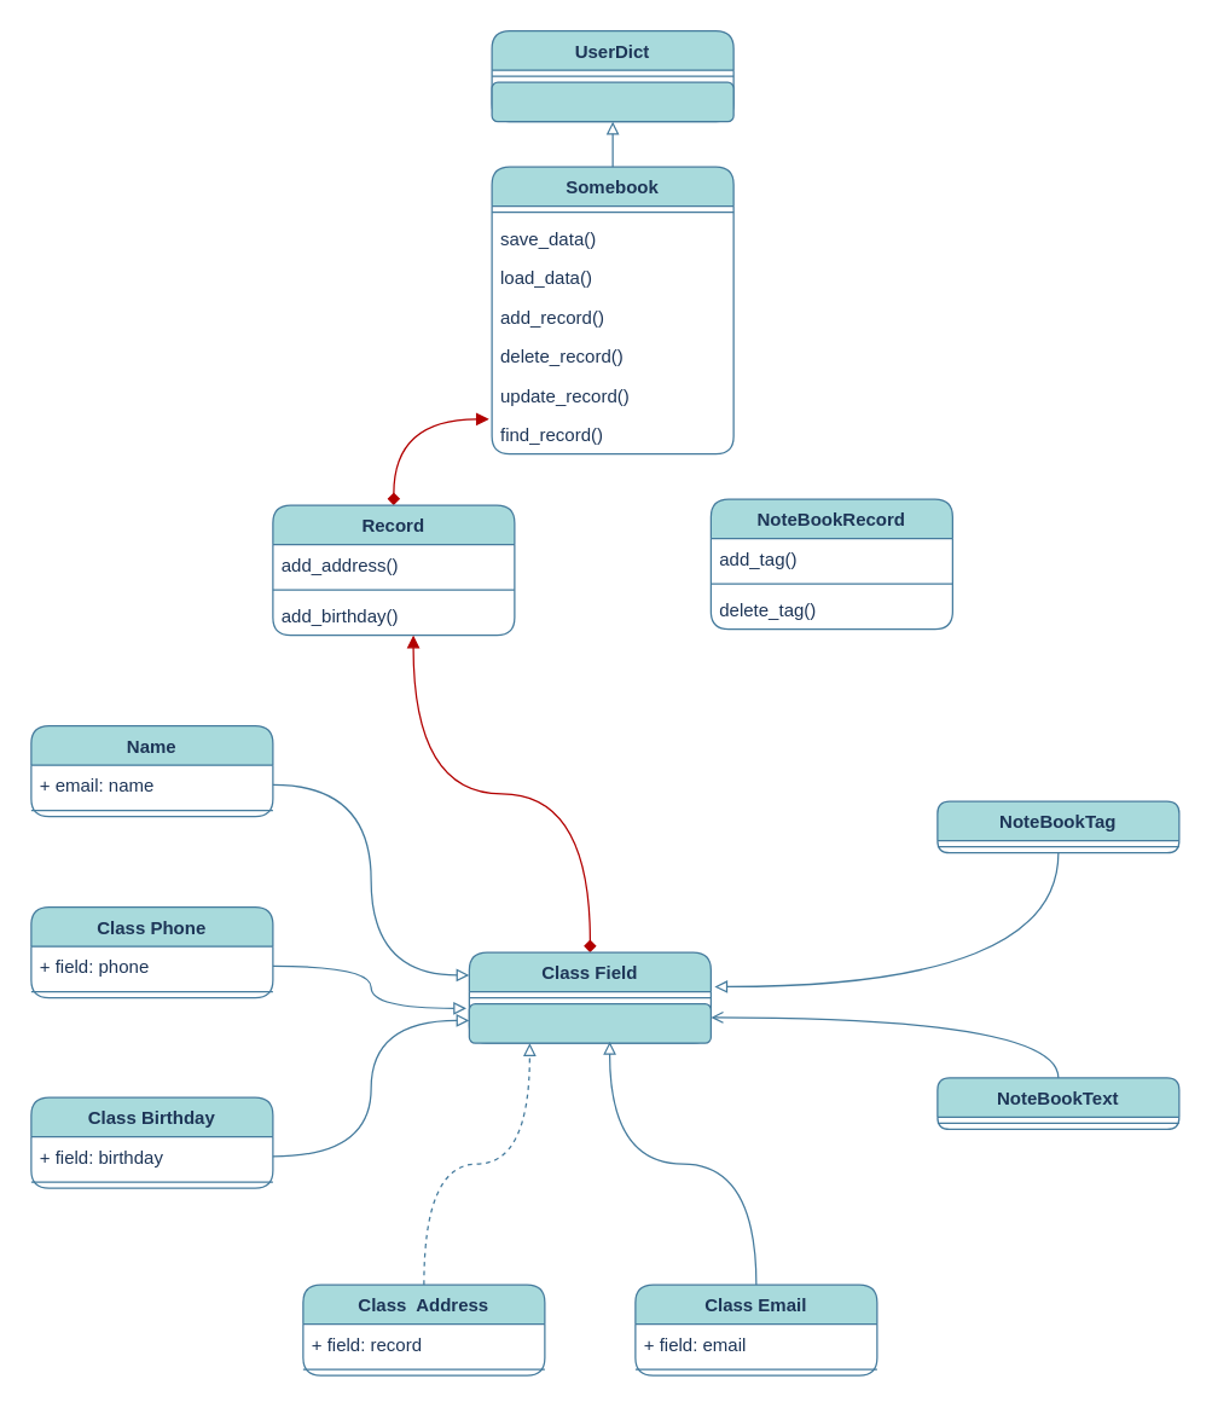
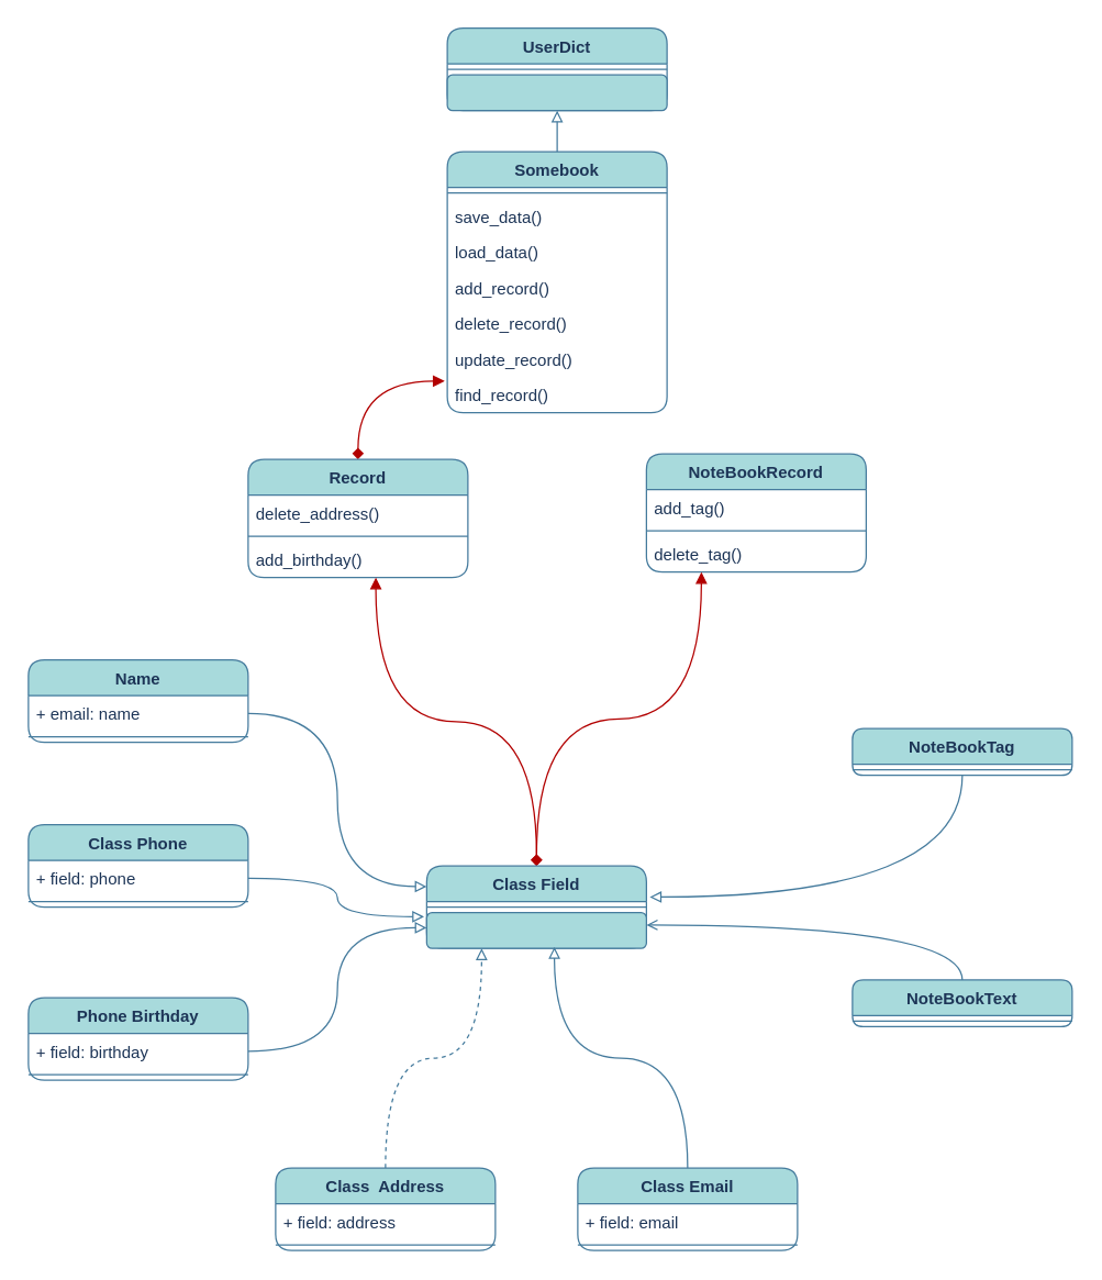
- <mxCell id="16" value="add_address()" style="text;strokeColor=none;fillColor=none;align=left;verticalAlign=top;spacingLeft=4;spacingRight=4;overflow=hidden;rotatable=0;points=[[0,0.5],[1,0.5]];portConstraint=eastwest;fontColor=#1D3557;rounded=1;" vertex="1" parent="15"><mxGeometry y="26" width="160" height="26" as="geometry" /></mxCell>
+ <mxCell id="16" value="delete_address()" style="text;strokeColor=none;fillColor=none;align=left;verticalAlign=top;spacingLeft=4;spacingRight=4;overflow=hidden;rotatable=0;points=[[0,0.5],[1,0.5]];portConstraint=eastwest;fontColor=#1D3557;rounded=1;" vertex="1" parent="15"><mxGeometry y="26" width="160" height="26" as="geometry" /></mxCell>
+ <mxCell id="24" style="edgeStyle=orthogonalEdgeStyle;curved=1;orthogonalLoop=1;jettySize=auto;html=1;entryX=0.25;entryY=1;entryDx=0;entryDy=0;entryPerimeter=0;fontColor=#1D3557;startArrow=diamond;startFill=1;endArrow=block;endFill=1;strokeColor=#B20000;fillColor=#e51400;" edge="1" parent="1" source="25" target="22"><mxGeometry relative="1" as="geometry" /></mxCell>
- <mxCell id="48" value="Class Birthday" style="swimlane;fontStyle=1;align=center;verticalAlign=top;childLayout=stackLayout;horizontal=1;startSize=26;horizontalStack=0;resizeParent=1;resizeParentMax=0;resizeLast=0;collapsible=1;marginBottom=0;fillColor=#A8DADC;strokeColor=#457B9D;fontColor=#1D3557;rounded=1;" vertex="1" parent="1"><mxGeometry x="20" y="726" width="160" height="60" as="geometry" /></mxCell>
+ <mxCell id="48" value="Phone Birthday" style="swimlane;fontStyle=1;align=center;verticalAlign=top;childLayout=stackLayout;horizontal=1;startSize=26;horizontalStack=0;resizeParent=1;resizeParentMax=0;resizeLast=0;collapsible=1;marginBottom=0;fillColor=#A8DADC;strokeColor=#457B9D;fontColor=#1D3557;rounded=1;" vertex="1" parent="1"><mxGeometry x="20" y="726" width="160" height="60" as="geometry" /></mxCell>
- <mxCell id="42" value="+ field: record" style="text;strokeColor=none;fillColor=none;align=left;verticalAlign=top;spacingLeft=4;spacingRight=4;overflow=hidden;rotatable=0;points=[[0,0.5],[1,0.5]];portConstraint=eastwest;fontColor=#1D3557;rounded=1;" vertex="1" parent="41"><mxGeometry y="26" width="160" height="26" as="geometry" /></mxCell>
+ <mxCell id="42" value="+ field: address" style="text;strokeColor=none;fillColor=none;align=left;verticalAlign=top;spacingLeft=4;spacingRight=4;overflow=hidden;rotatable=0;points=[[0,0.5],[1,0.5]];portConstraint=eastwest;fontColor=#1D3557;rounded=1;" vertex="1" parent="41"><mxGeometry y="26" width="160" height="26" as="geometry" /></mxCell>
